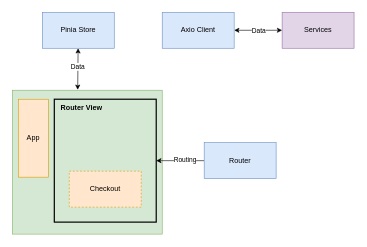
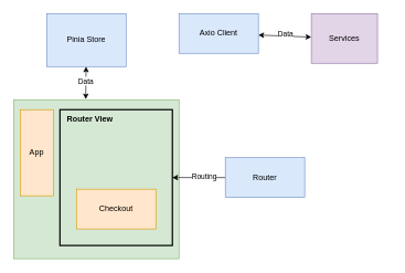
- <mxCell id="4" value="Pinia Store" style="rounded=0;whiteSpace=wrap;html=1;fillColor=#dae8fc;strokeColor=#6c8ebf;" vertex="1" parent="1"><mxGeometry x="70" y="20" width="120" height="60" as="geometry" /></mxCell>
+ <mxCell id="4" value="Pinia Store" style="rounded=0;whiteSpace=wrap;html=1;fillColor=#dae8fc;strokeColor=#6c8ebf;" vertex="1" parent="1"><mxGeometry x="70" y="20" width="120" height="80" as="geometry" /></mxCell>
- <mxCell id="7" value="Services" style="rounded=0;whiteSpace=wrap;html=1;fillColor=#e1d5e7;strokeColor=#9673a6;" vertex="1" parent="1"><mxGeometry x="470" y="20" width="120" height="60" as="geometry" /></mxCell>
+ <mxCell id="7" value="Services" style="rounded=0;whiteSpace=wrap;html=1;fillColor=#e1d5e7;strokeColor=#9673a6;" vertex="1" parent="1"><mxGeometry x="470" y="20" width="100" height="75" as="geometry" /></mxCell>
- <mxCell id="12" value="Checkout" style="rounded=0;whiteSpace=wrap;html=1;strokeWidth=1;fillColor=#ffe6cc;strokeColor=#d79b00;dashed=1;" vertex="1" parent="1"><mxGeometry x="115" y="285" width="120" height="60" as="geometry" /></mxCell>
+ <mxCell id="12" value="Checkout" style="rounded=0;whiteSpace=wrap;html=1;strokeWidth=1;fillColor=#ffe6cc;strokeColor=#d79b00;" vertex="1" parent="1"><mxGeometry x="115" y="285" width="120" height="60" as="geometry" /></mxCell>
